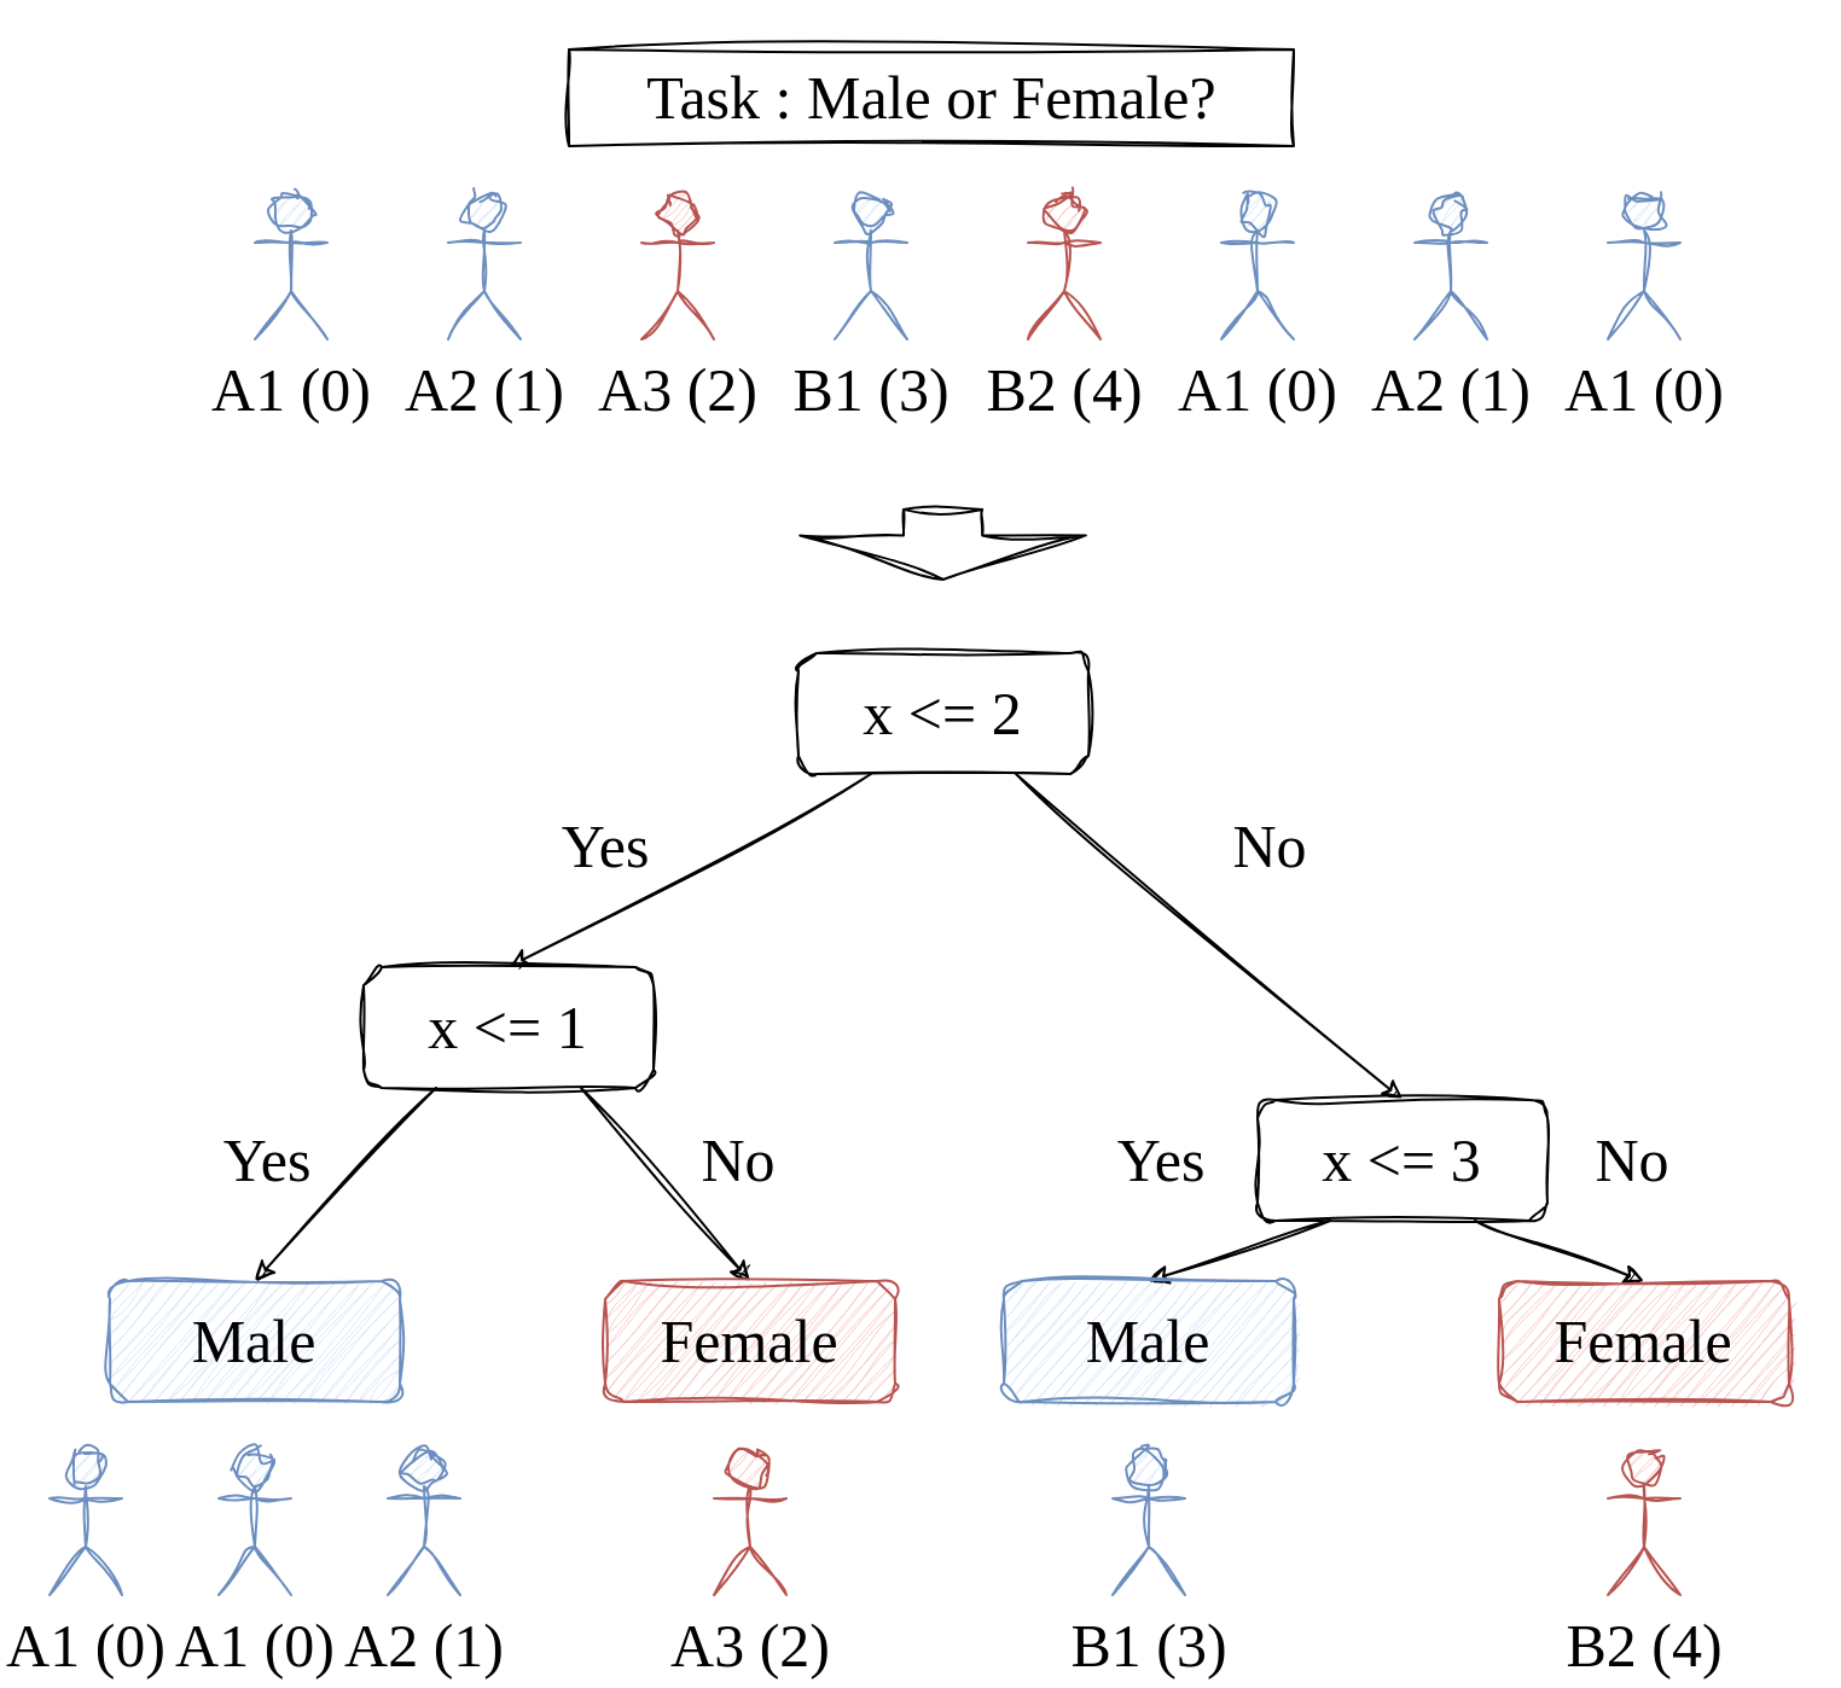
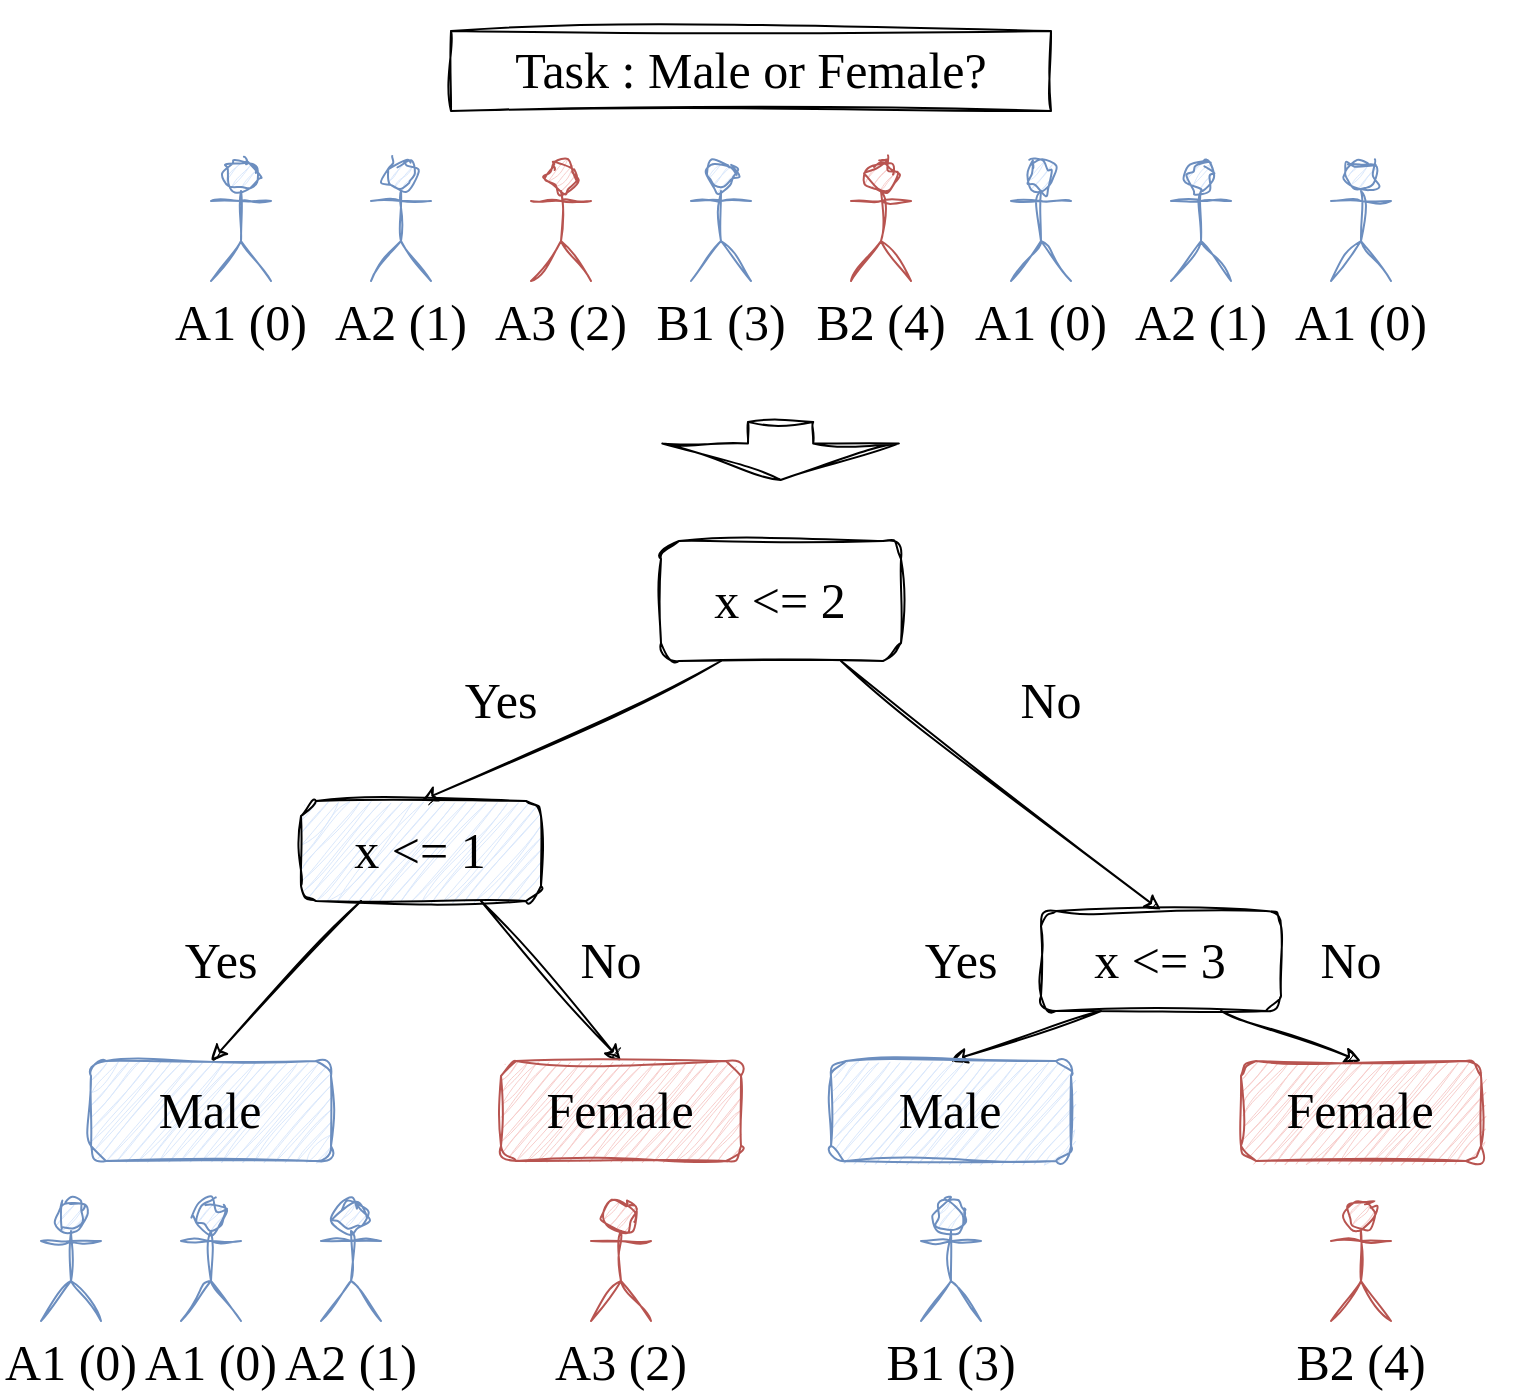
- <mxCell id="2" value="&lt;font face=&quot;Architects Daughter&quot;&gt;&lt;span style=&quot;font-size: 25px;&quot;&gt;Task : Male or Female?&lt;/span&gt;&lt;/font&gt;" style="text;html=1;align=center;verticalAlign=middle;resizable=0;points=[];autosize=1;strokeColor=default;fillColor=none;sketch=1;curveFitting=1;jiggle=2;" vertex="1" parent="1"><mxGeometry x="235" y="20" width="300" height="40" as="geometry" /></mxCell>
+ <mxCell id="2" value="&lt;font face=&quot;Architects Daughter&quot;&gt;&lt;span style=&quot;font-size: 25px;&quot;&gt;Task : Male or Female?&lt;/span&gt;&lt;/font&gt;" style="text;html=1;align=center;verticalAlign=middle;resizable=0;points=[];autosize=1;strokeColor=default;fillColor=none;sketch=1;curveFitting=1;jiggle=2;" vertex="1" parent="1"><mxGeometry x="225" y="15" width="300" height="40" as="geometry" /></mxCell>
- <mxCell id="13" value="x &amp;lt;= 2" style="rounded=1;whiteSpace=wrap;html=1;sketch=1;hachureGap=4;jiggle=2;curveFitting=1;fontFamily=Architects Daughter;fontSource=https%3A%2F%2Ffonts.googleapis.com%2Fcss%3Ffamily%3DArchitects%2BDaughter;fontSize=25;" vertex="1" parent="1"><mxGeometry x="330" y="270" width="120" height="50" as="geometry" /></mxCell>
+ <mxCell id="13" value="x &amp;lt;= 2" style="rounded=1;whiteSpace=wrap;html=1;sketch=1;hachureGap=4;jiggle=2;curveFitting=1;fontFamily=Architects Daughter;fontSource=https%3A%2F%2Ffonts.googleapis.com%2Fcss%3Ffamily%3DArchitects%2BDaughter;fontSize=25;" vertex="1" parent="1"><mxGeometry x="330" y="270" width="120" height="60" as="geometry" /></mxCell>
- <mxCell id="14" value="x &amp;lt;= 1" style="rounded=1;whiteSpace=wrap;html=1;sketch=1;hachureGap=4;jiggle=2;curveFitting=1;fontFamily=Architects Daughter;fontSource=https%3A%2F%2Ffonts.googleapis.com%2Fcss%3Ffamily%3DArchitects%2BDaughter;fontSize=25;" vertex="1" parent="1"><mxGeometry x="150" y="400" width="120" height="50" as="geometry" /></mxCell>
+ <mxCell id="14" value="x &amp;lt;= 1" style="rounded=1;whiteSpace=wrap;html=1;sketch=1;hachureGap=4;jiggle=2;curveFitting=1;fontFamily=Architects Daughter;fontSource=https%3A%2F%2Ffonts.googleapis.com%2Fcss%3Ffamily%3DArchitects%2BDaughter;fontSize=25;fillColor=#dae8fc;" vertex="1" parent="1"><mxGeometry x="150" y="400" width="120" height="50" as="geometry" /></mxCell>
